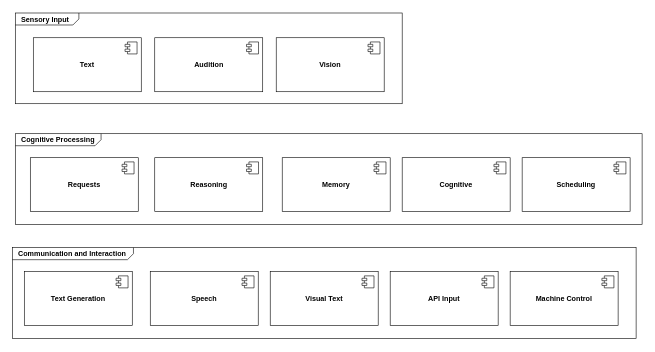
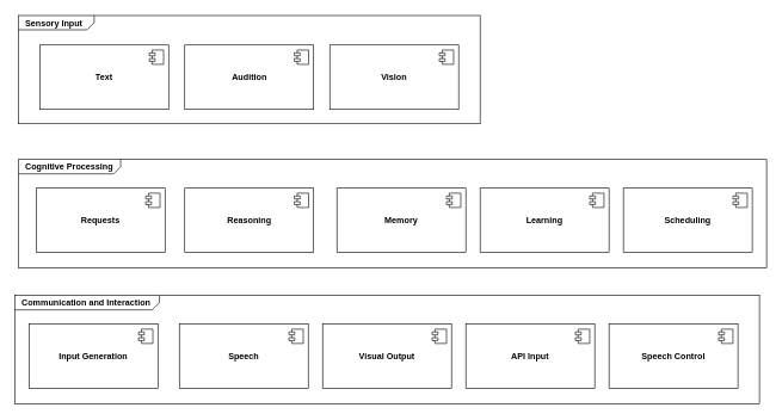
- <mxCell id="27" value="&lt;b&gt;Cognitive&lt;br&gt;&lt;/b&gt;" style="html=1;dropTarget=0;whiteSpace=wrap;" vertex="1" parent="1"><mxGeometry x="670" y="262" width="180" height="90" as="geometry" /></mxCell>
+ <mxCell id="27" value="&lt;b&gt;Learning&lt;br&gt;&lt;/b&gt;" style="html=1;dropTarget=0;whiteSpace=wrap;" vertex="1" parent="1"><mxGeometry x="670" y="262" width="180" height="90" as="geometry" /></mxCell>
- <mxCell id="25" value="&lt;b&gt;Text Generation&lt;br&gt;&lt;/b&gt;" style="html=1;dropTarget=0;whiteSpace=wrap;" parent="1" vertex="1"><mxGeometry x="40" y="452" width="180" height="90" as="geometry" /></mxCell>
+ <mxCell id="25" value="&lt;b&gt;Input Generation&lt;br&gt;&lt;/b&gt;" style="html=1;dropTarget=0;whiteSpace=wrap;" parent="1" vertex="1"><mxGeometry x="40" y="452" width="180" height="90" as="geometry" /></mxCell>
- <mxCell id="23" value="&lt;b&gt;Visual Text&lt;br&gt;&lt;/b&gt;" style="html=1;dropTarget=0;whiteSpace=wrap;" parent="1" vertex="1"><mxGeometry x="450" y="452" width="180" height="90" as="geometry" /></mxCell>
+ <mxCell id="23" value="&lt;b&gt;Visual Output&lt;br&gt;&lt;/b&gt;" style="html=1;dropTarget=0;whiteSpace=wrap;" parent="1" vertex="1"><mxGeometry x="450" y="452" width="180" height="90" as="geometry" /></mxCell>
- <mxCell id="21" value="&lt;b&gt;Machine Control&lt;br&gt;&lt;/b&gt;" style="html=1;dropTarget=0;whiteSpace=wrap;" parent="1" vertex="1"><mxGeometry x="850" y="452" width="180" height="90" as="geometry" /></mxCell>
+ <mxCell id="21" value="&lt;b&gt;Speech Control&lt;br&gt;&lt;/b&gt;" style="html=1;dropTarget=0;whiteSpace=wrap;" parent="1" vertex="1"><mxGeometry x="850" y="452" width="180" height="90" as="geometry" /></mxCell>
